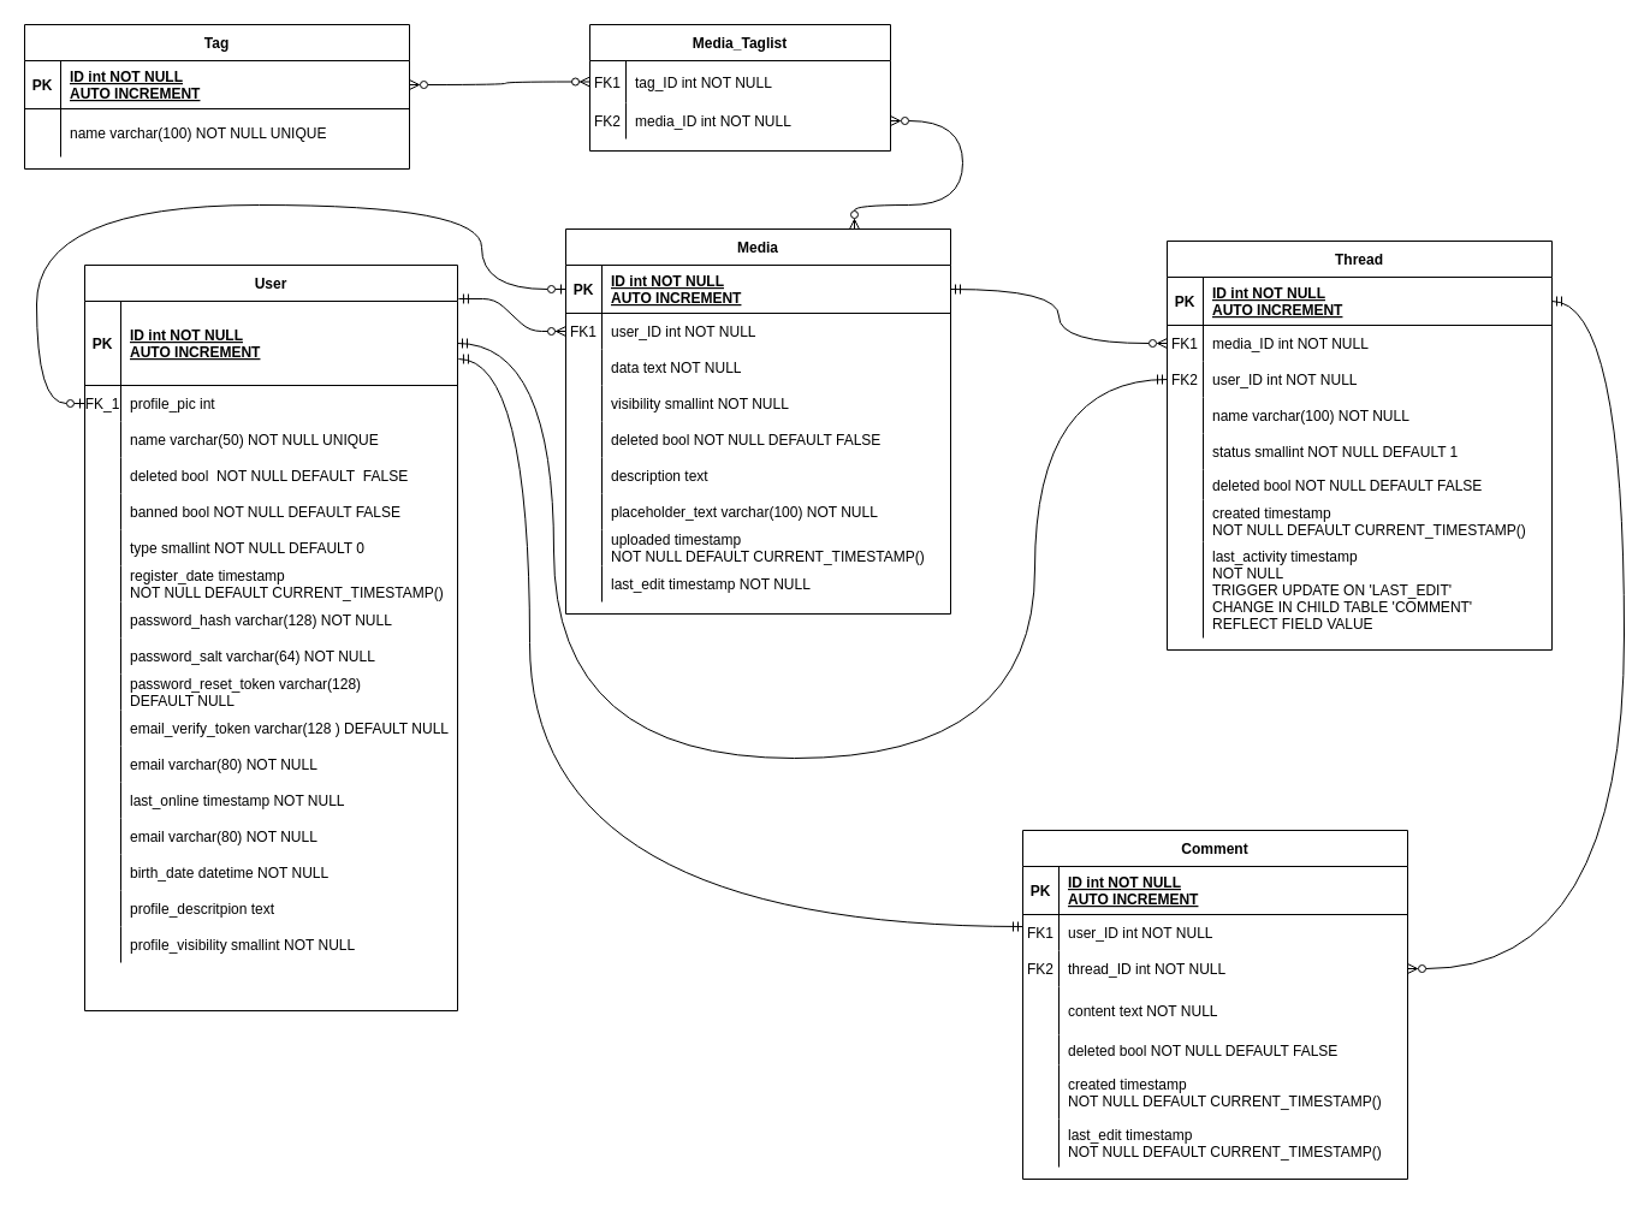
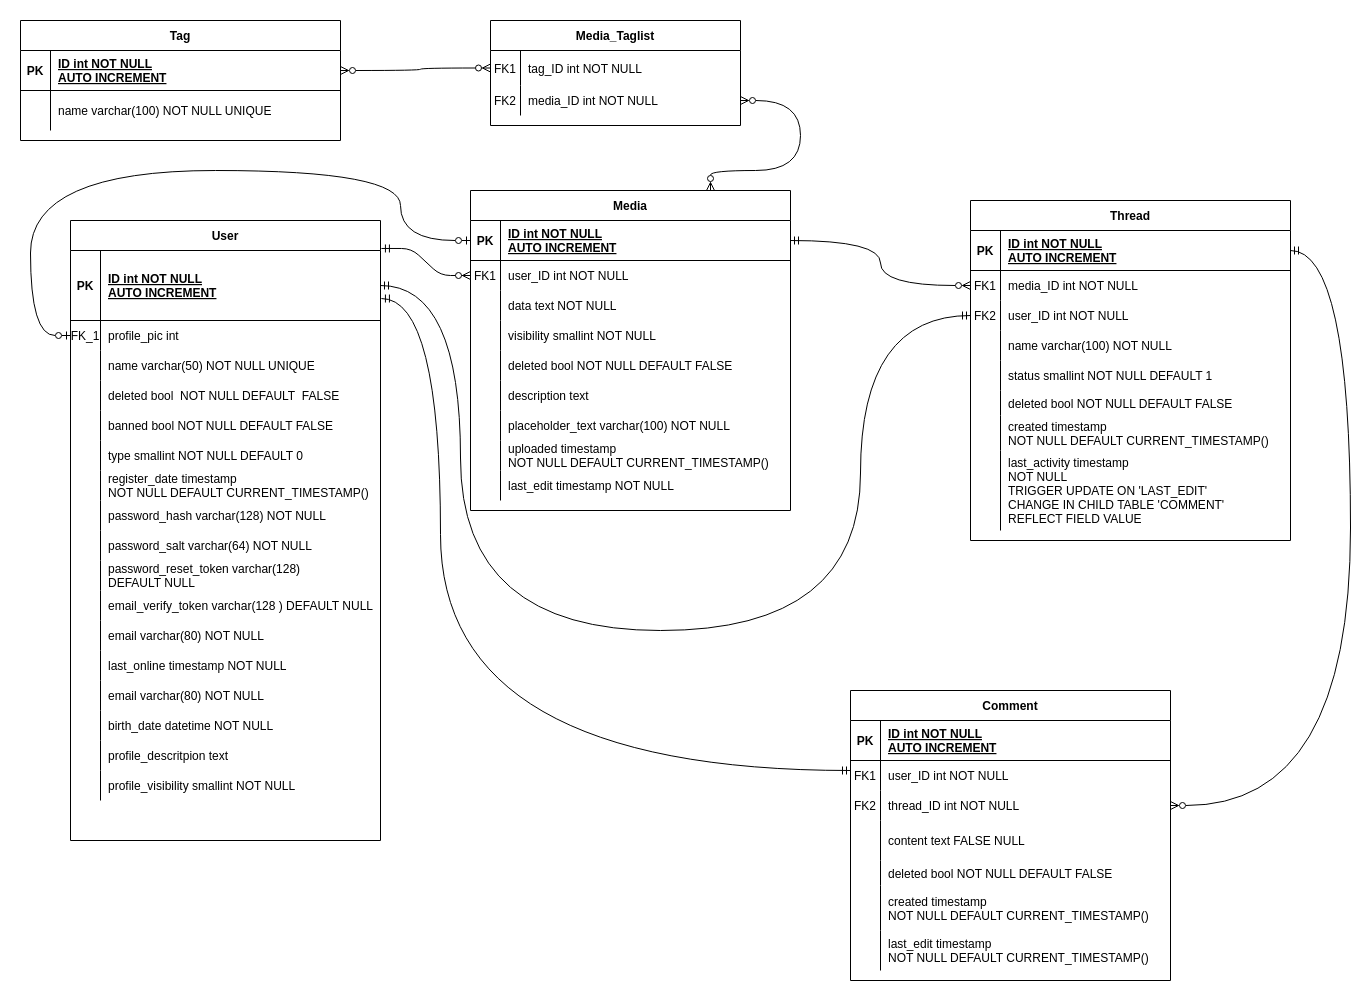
- <mxCell id="132" value="content text NOT NULL" style="shape=partialRectangle;overflow=hidden;connectable=0;fillColor=none;top=0;left=0;bottom=0;right=0;align=left;spacingLeft=6;" parent="130" vertex="1"><mxGeometry x="30" width="290" height="40" as="geometry"><mxRectangle width="290" height="40" as="alternateBounds" /></mxGeometry></mxCell>
+ <mxCell id="132" value="content text FALSE NULL" style="shape=partialRectangle;overflow=hidden;connectable=0;fillColor=none;top=0;left=0;bottom=0;right=0;align=left;spacingLeft=6;" parent="130" vertex="1"><mxGeometry x="30" width="290" height="40" as="geometry"><mxRectangle width="290" height="40" as="alternateBounds" /></mxGeometry></mxCell>
